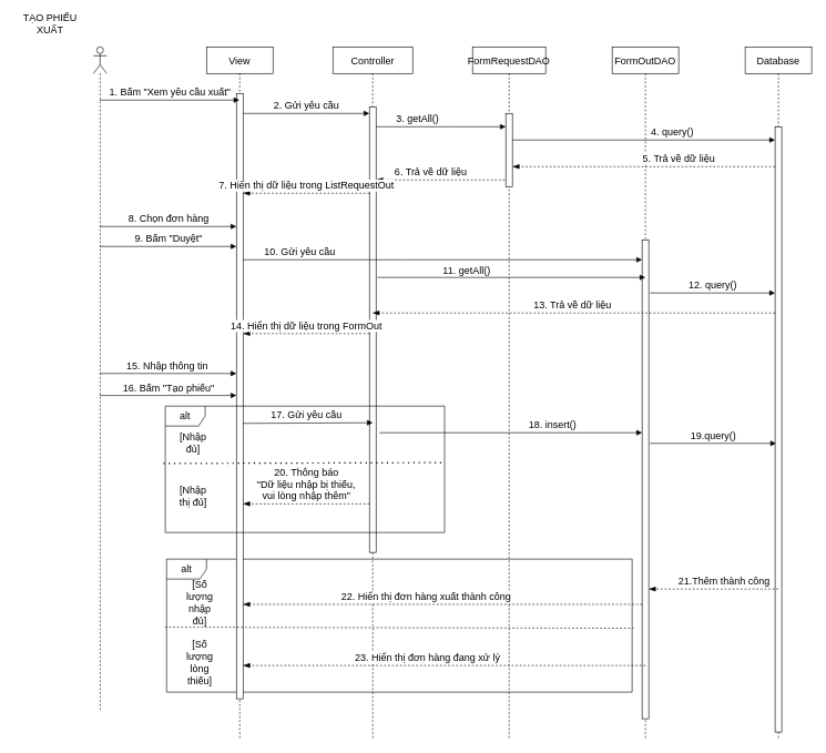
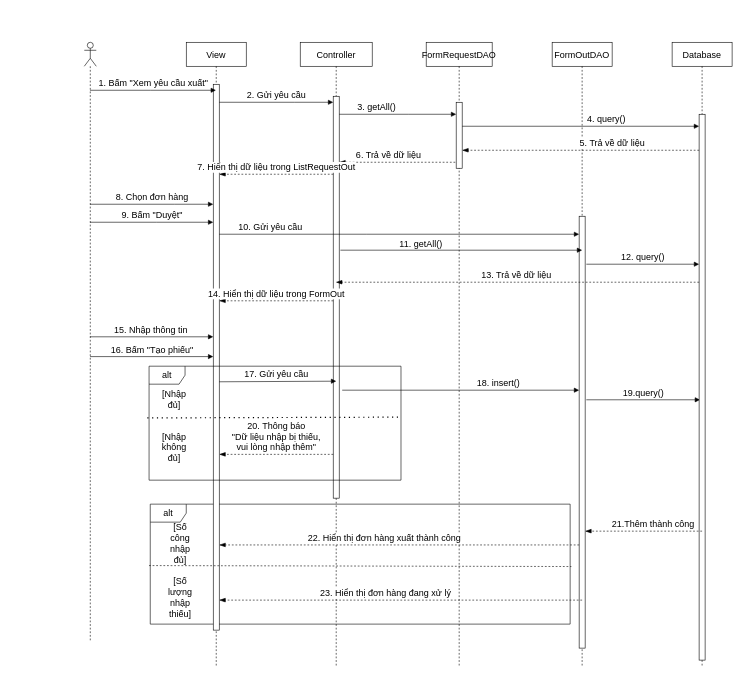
- <mxCell id="4" value="TẠO PHIẾU XUẤT" style="text;html=1;strokeColor=none;fillColor=none;align=center;verticalAlign=middle;whiteSpace=wrap;rounded=0;fontSize=15;" parent="1" vertex="1"><mxGeometry x="20" y="20" width="110" height="30" as="geometry" /></mxCell>
- <mxCell id="12" value="[Nhập thị đủ]" style="text;html=1;strokeColor=none;fillColor=none;align=center;verticalAlign=middle;whiteSpace=wrap;rounded=0;fontSize=15;" parent="7" vertex="1"><mxGeometry x="-50" y="660" width="60" height="30" as="geometry" /></mxCell>
+ <mxCell id="12" value="[Nhập không đủ]" style="text;html=1;strokeColor=none;fillColor=none;align=center;verticalAlign=middle;whiteSpace=wrap;rounded=0;fontSize=15;" parent="7" vertex="1"><mxGeometry x="-50" y="660" width="60" height="30" as="geometry" /></mxCell>
- <mxCell id="42" value="[Số lượng nhập đủ]" style="text;html=1;strokeColor=none;fillColor=none;align=center;verticalAlign=middle;whiteSpace=wrap;rounded=0;fontSize=15;" parent="1" vertex="1"><mxGeometry x="270" y="890" width="60" height="30" as="geometry" /></mxCell>
+ <mxCell id="42" value="[Số công nhập đủ]" style="text;html=1;strokeColor=none;fillColor=none;align=center;verticalAlign=middle;whiteSpace=wrap;rounded=0;fontSize=15;" parent="1" vertex="1"><mxGeometry x="270" y="890" width="60" height="30" as="geometry" /></mxCell>
- <mxCell id="43" value="[Số lượng lòng thiếu]" style="text;html=1;strokeColor=none;fillColor=none;align=center;verticalAlign=middle;whiteSpace=wrap;rounded=0;fontSize=15;" parent="1" vertex="1"><mxGeometry x="270" y="980" width="60" height="30" as="geometry" /></mxCell>
+ <mxCell id="43" value="[Số lượng nhập thiếu]" style="text;html=1;strokeColor=none;fillColor=none;align=center;verticalAlign=middle;whiteSpace=wrap;rounded=0;fontSize=15;" parent="1" vertex="1"><mxGeometry x="270" y="980" width="60" height="30" as="geometry" /></mxCell>
